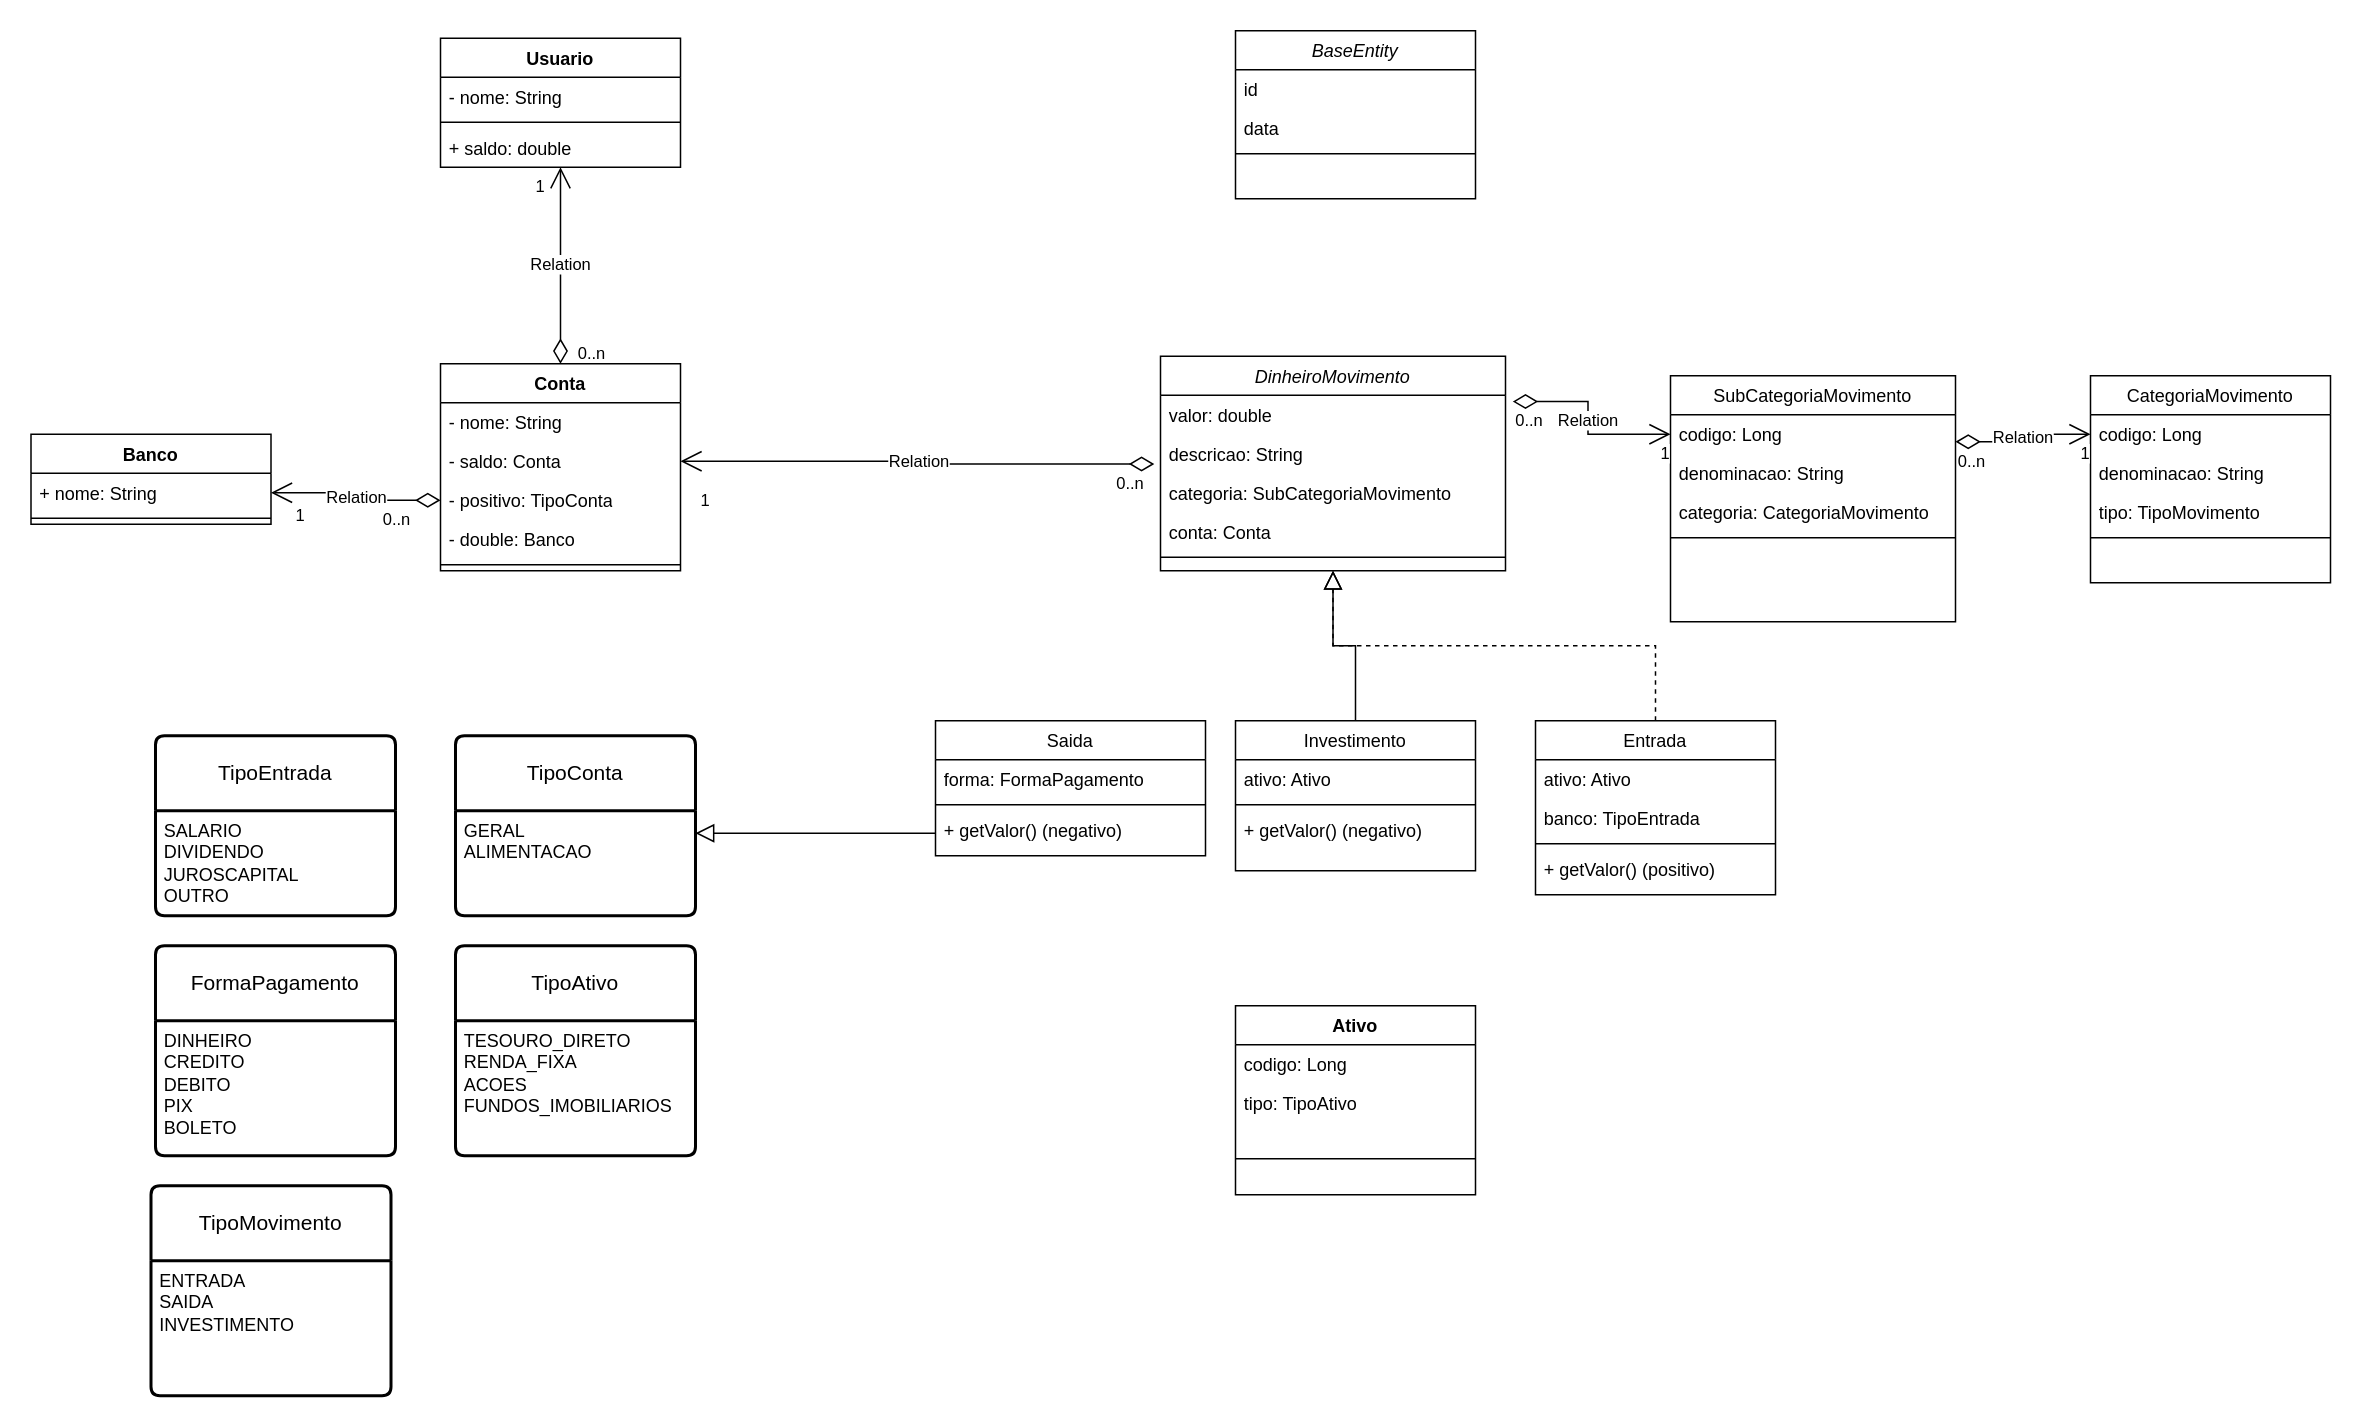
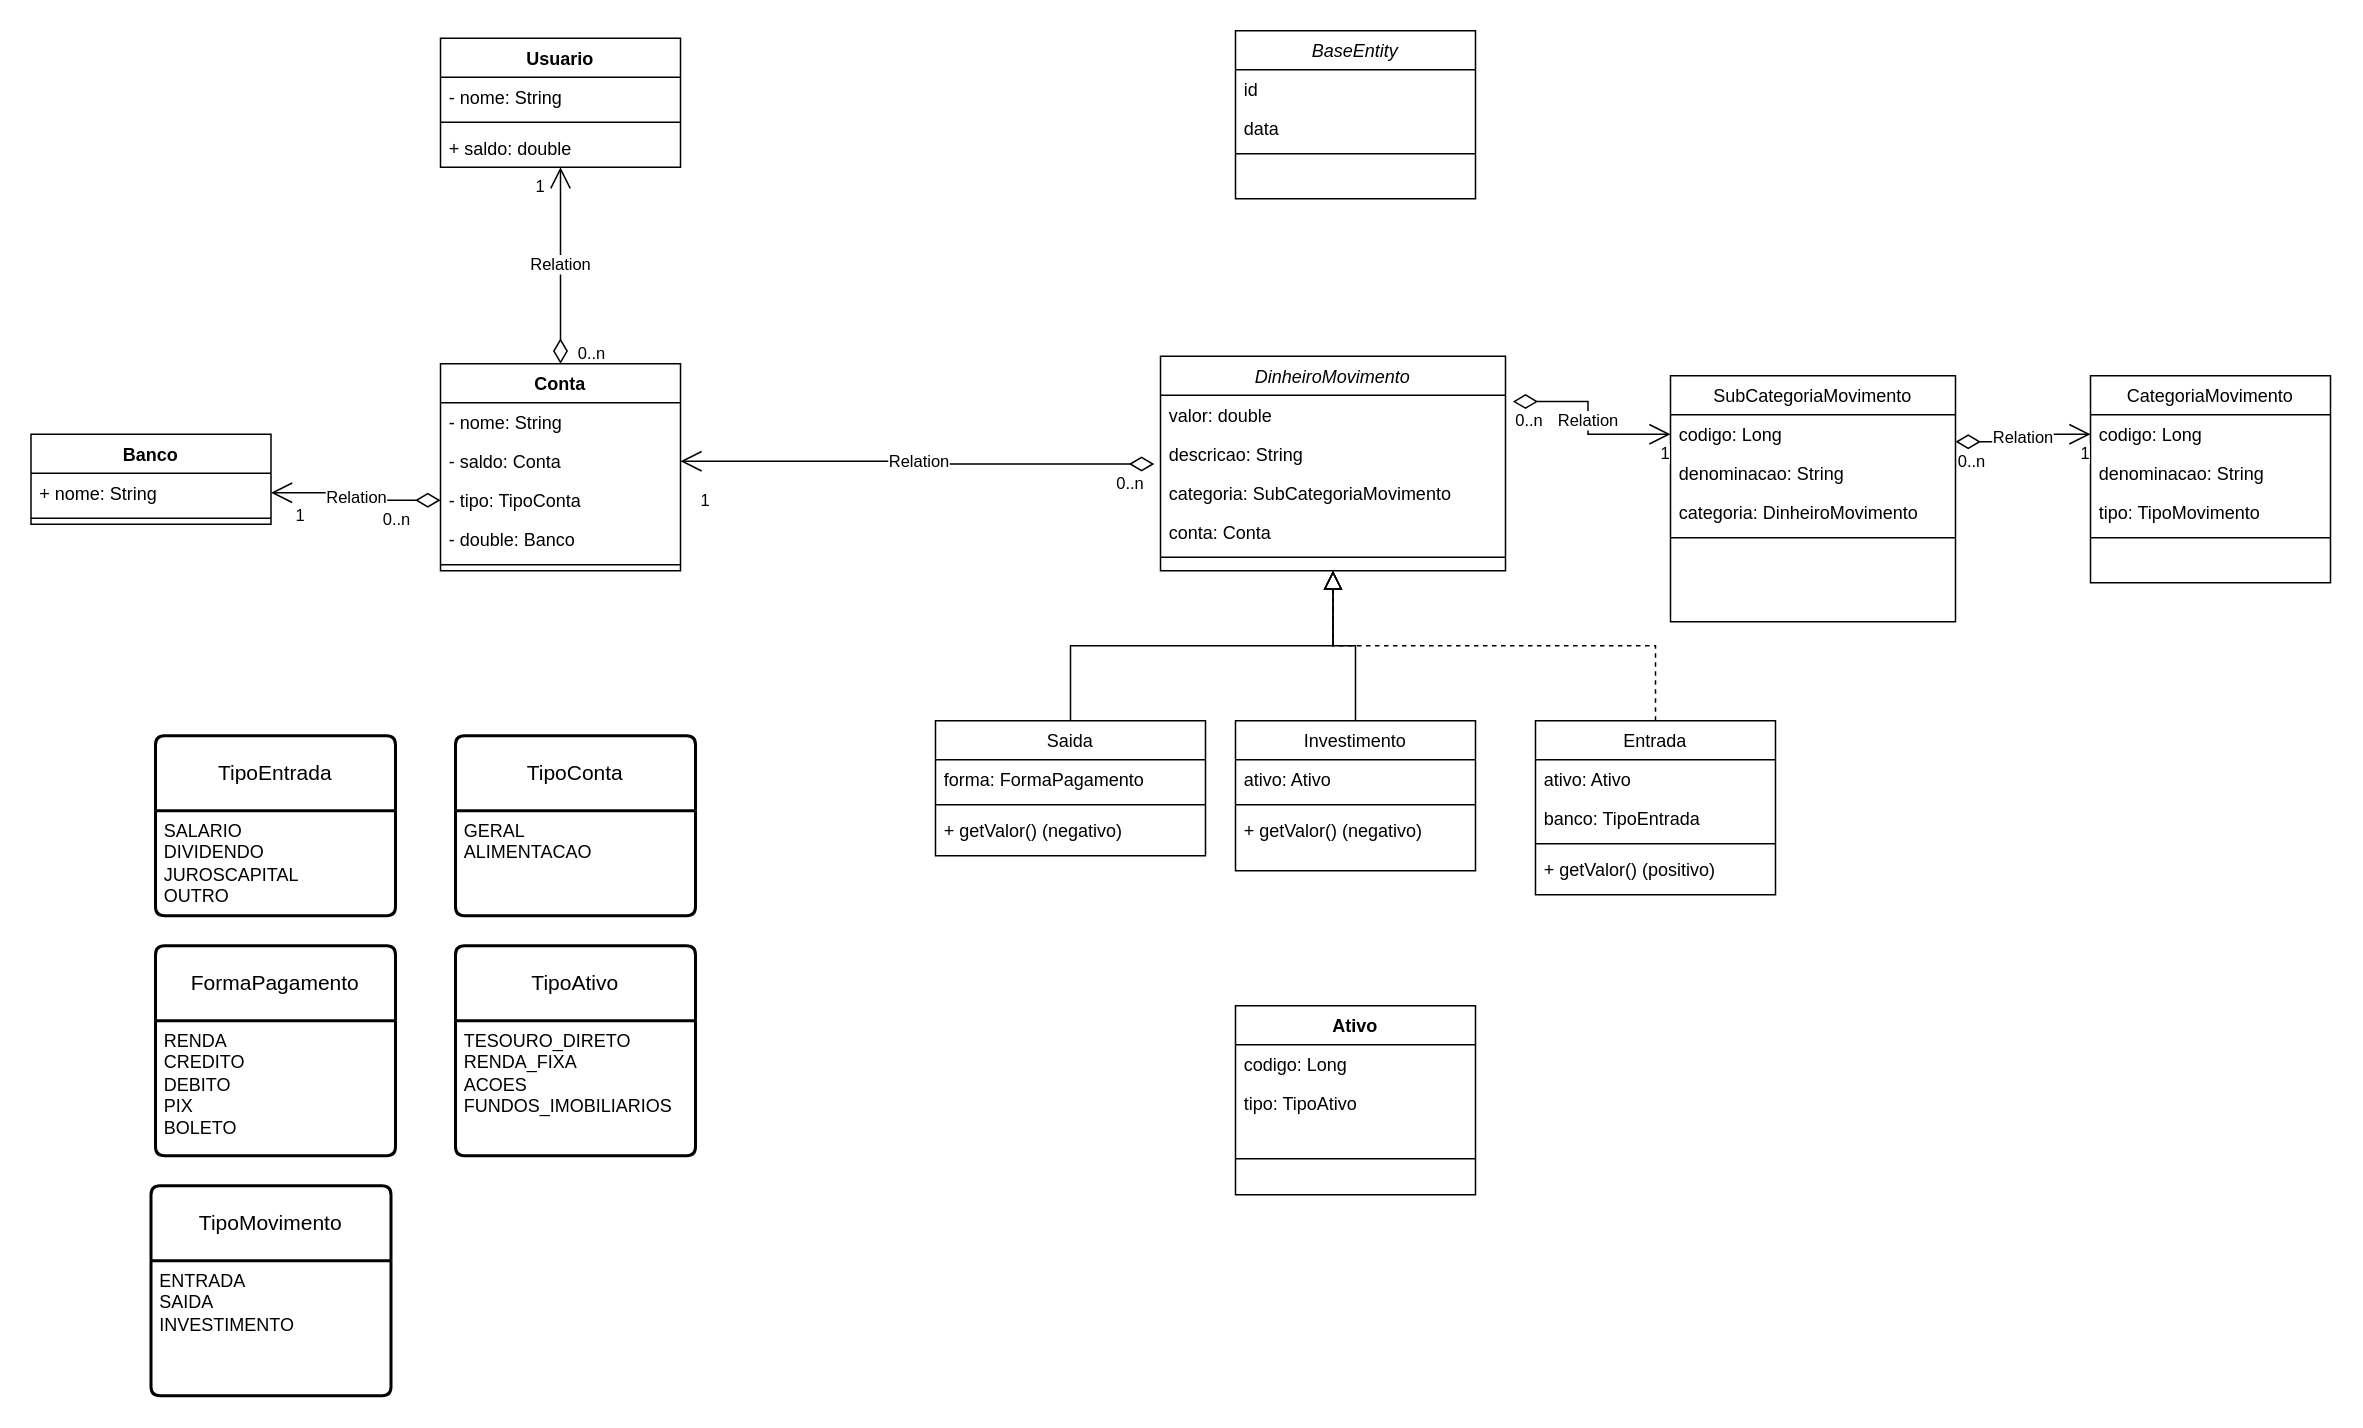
- <mxCell id="47" value="- positivo: TipoConta" style="text;strokeColor=none;fillColor=none;align=left;verticalAlign=top;spacingLeft=4;spacingRight=4;overflow=hidden;rotatable=0;points=[[0,0.5],[1,0.5]];portConstraint=eastwest;whiteSpace=wrap;html=1;" vertex="1" parent="44"><mxGeometry y="78" width="160" height="26" as="geometry" /></mxCell>
+ <mxCell id="47" value="- tipo: TipoConta" style="text;strokeColor=none;fillColor=none;align=left;verticalAlign=top;spacingLeft=4;spacingRight=4;overflow=hidden;rotatable=0;points=[[0,0.5],[1,0.5]];portConstraint=eastwest;whiteSpace=wrap;html=1;" vertex="1" parent="44"><mxGeometry y="78" width="160" height="26" as="geometry" /></mxCell>
- <mxCell id="32" value="categoria: CategoriaMovimento" style="text;align=left;verticalAlign=top;spacingLeft=4;spacingRight=4;overflow=hidden;rotatable=0;points=[[0,0.5],[1,0.5]];portConstraint=eastwest;rounded=0;shadow=0;html=0;" parent="29" vertex="1"><mxGeometry y="78" width="190" height="26" as="geometry" /></mxCell>
+ <mxCell id="32" value="categoria: DinheiroMovimento" style="text;align=left;verticalAlign=top;spacingLeft=4;spacingRight=4;overflow=hidden;rotatable=0;points=[[0,0.5],[1,0.5]];portConstraint=eastwest;rounded=0;shadow=0;html=0;" parent="29" vertex="1"><mxGeometry y="78" width="190" height="26" as="geometry" /></mxCell>
- <mxCell id="12" value="" style="endArrow=block;endSize=10;endFill=0;shadow=0;strokeWidth=1;rounded=0;curved=0;edgeStyle=elbowEdgeStyle;elbow=vertical;" parent="1" source="8" target="71" edge="1"><mxGeometry width="160" relative="1" as="geometry"><mxPoint x="793" y="323" as="sourcePoint" /><mxPoint x="793" y="323" as="targetPoint" /></mxGeometry></mxCell>
+ <mxCell id="12" value="" style="endArrow=block;endSize=10;endFill=0;shadow=0;strokeWidth=1;rounded=0;curved=0;edgeStyle=elbowEdgeStyle;elbow=vertical;" parent="1" source="8" target="2" edge="1"><mxGeometry width="160" relative="1" as="geometry"><mxPoint x="793" y="323" as="sourcePoint" /><mxPoint x="793" y="323" as="targetPoint" /></mxGeometry></mxCell>
- <mxCell id="67" value="DINHEIRO&lt;div&gt;CREDITO&lt;/div&gt;&lt;div&gt;DEBITO&lt;/div&gt;&lt;div&gt;PIX&lt;/div&gt;&lt;div&gt;BOLETO&lt;/div&gt;" style="align=left;strokeColor=none;fillColor=none;spacingLeft=4;spacingRight=4;fontSize=12;verticalAlign=top;resizable=0;rotatable=0;part=1;html=1;whiteSpace=wrap;" vertex="1" parent="66"><mxGeometry y="50" width="160" height="90" as="geometry" /></mxCell>
+ <mxCell id="67" value="RENDA&lt;div&gt;CREDITO&lt;/div&gt;&lt;div&gt;DEBITO&lt;/div&gt;&lt;div&gt;PIX&lt;/div&gt;&lt;div&gt;BOLETO&lt;/div&gt;" style="align=left;strokeColor=none;fillColor=none;spacingLeft=4;spacingRight=4;fontSize=12;verticalAlign=top;resizable=0;rotatable=0;part=1;html=1;whiteSpace=wrap;" vertex="1" parent="66"><mxGeometry y="50" width="160" height="90" as="geometry" /></mxCell>
